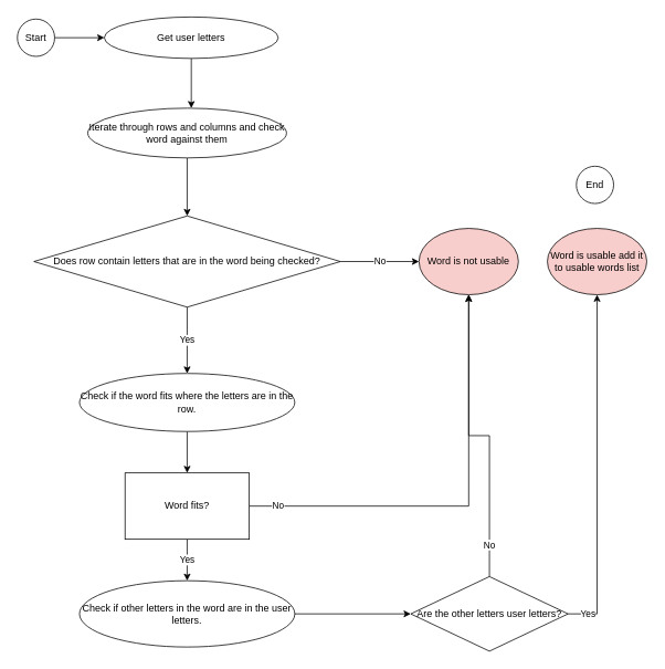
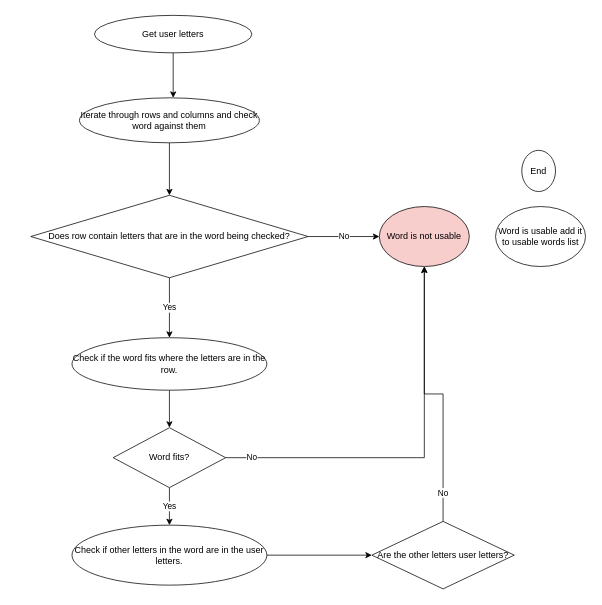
- <mxCell id="22" value="Start" style="ellipse;whiteSpace=wrap;html=1;aspect=fixed;" vertex="1" parent="1"><mxGeometry x="20" y="22.5" width="45" height="45" as="geometry" /></mxCell>
- <mxCell id="21" style="edgeStyle=orthogonalEdgeStyle;rounded=0;orthogonalLoop=1;jettySize=auto;html=1;exitX=1;exitY=0.5;exitDx=0;exitDy=0;entryX=0;entryY=0.5;entryDx=0;entryDy=0;" edge="1" parent="1" source="22" target="2"><mxGeometry relative="1" as="geometry" /></mxCell>
- <mxCell id="23" value="End" style="ellipse;whiteSpace=wrap;html=1;aspect=fixed;" vertex="1" parent="1"><mxGeometry x="695" y="200" width="45" height="45" as="geometry" /></mxCell>
+ <mxCell id="23" value="End" style="ellipse;whiteSpace=wrap;html=1;aspect=fixed;" vertex="1" parent="1"><mxGeometry x="695" y="200" width="45" height="55" as="geometry" /></mxCell>
- <mxCell id="20" value="Word is usable add it to usable words list" style="ellipse;whiteSpace=wrap;html=1;fillColor=#f8cecc;" vertex="1" parent="1"><mxGeometry x="660" y="275" width="120" height="80" as="geometry" /></mxCell>
+ <mxCell id="20" value="Word is usable add it to usable words list" style="ellipse;whiteSpace=wrap;html=1;" vertex="1" parent="1"><mxGeometry x="660" y="275" width="120" height="80" as="geometry" /></mxCell>
- <mxCell id="18" value="Yes&lt;br&gt;" style="edgeStyle=orthogonalEdgeStyle;rounded=0;orthogonalLoop=1;jettySize=auto;html=1;exitX=1;exitY=0.5;exitDx=0;exitDy=0;entryX=0.5;entryY=1;entryDx=0;entryDy=0;" edge="1" parent="1" source="19" target="20"><mxGeometry x="-0.888" relative="1" as="geometry"><mxPoint as="offset" /></mxGeometry></mxCell>
- <mxCell id="14" value="Word fits?" style="whiteSpace=wrap;html=1;rounded=0;" vertex="1" parent="1"><mxGeometry x="150" y="570" width="150" height="80" as="geometry" /></mxCell>
+ <mxCell id="14" value="Word fits?" style="rhombus;whiteSpace=wrap;html=1;" vertex="1" parent="1"><mxGeometry x="150" y="570" width="150" height="80" as="geometry" /></mxCell>
